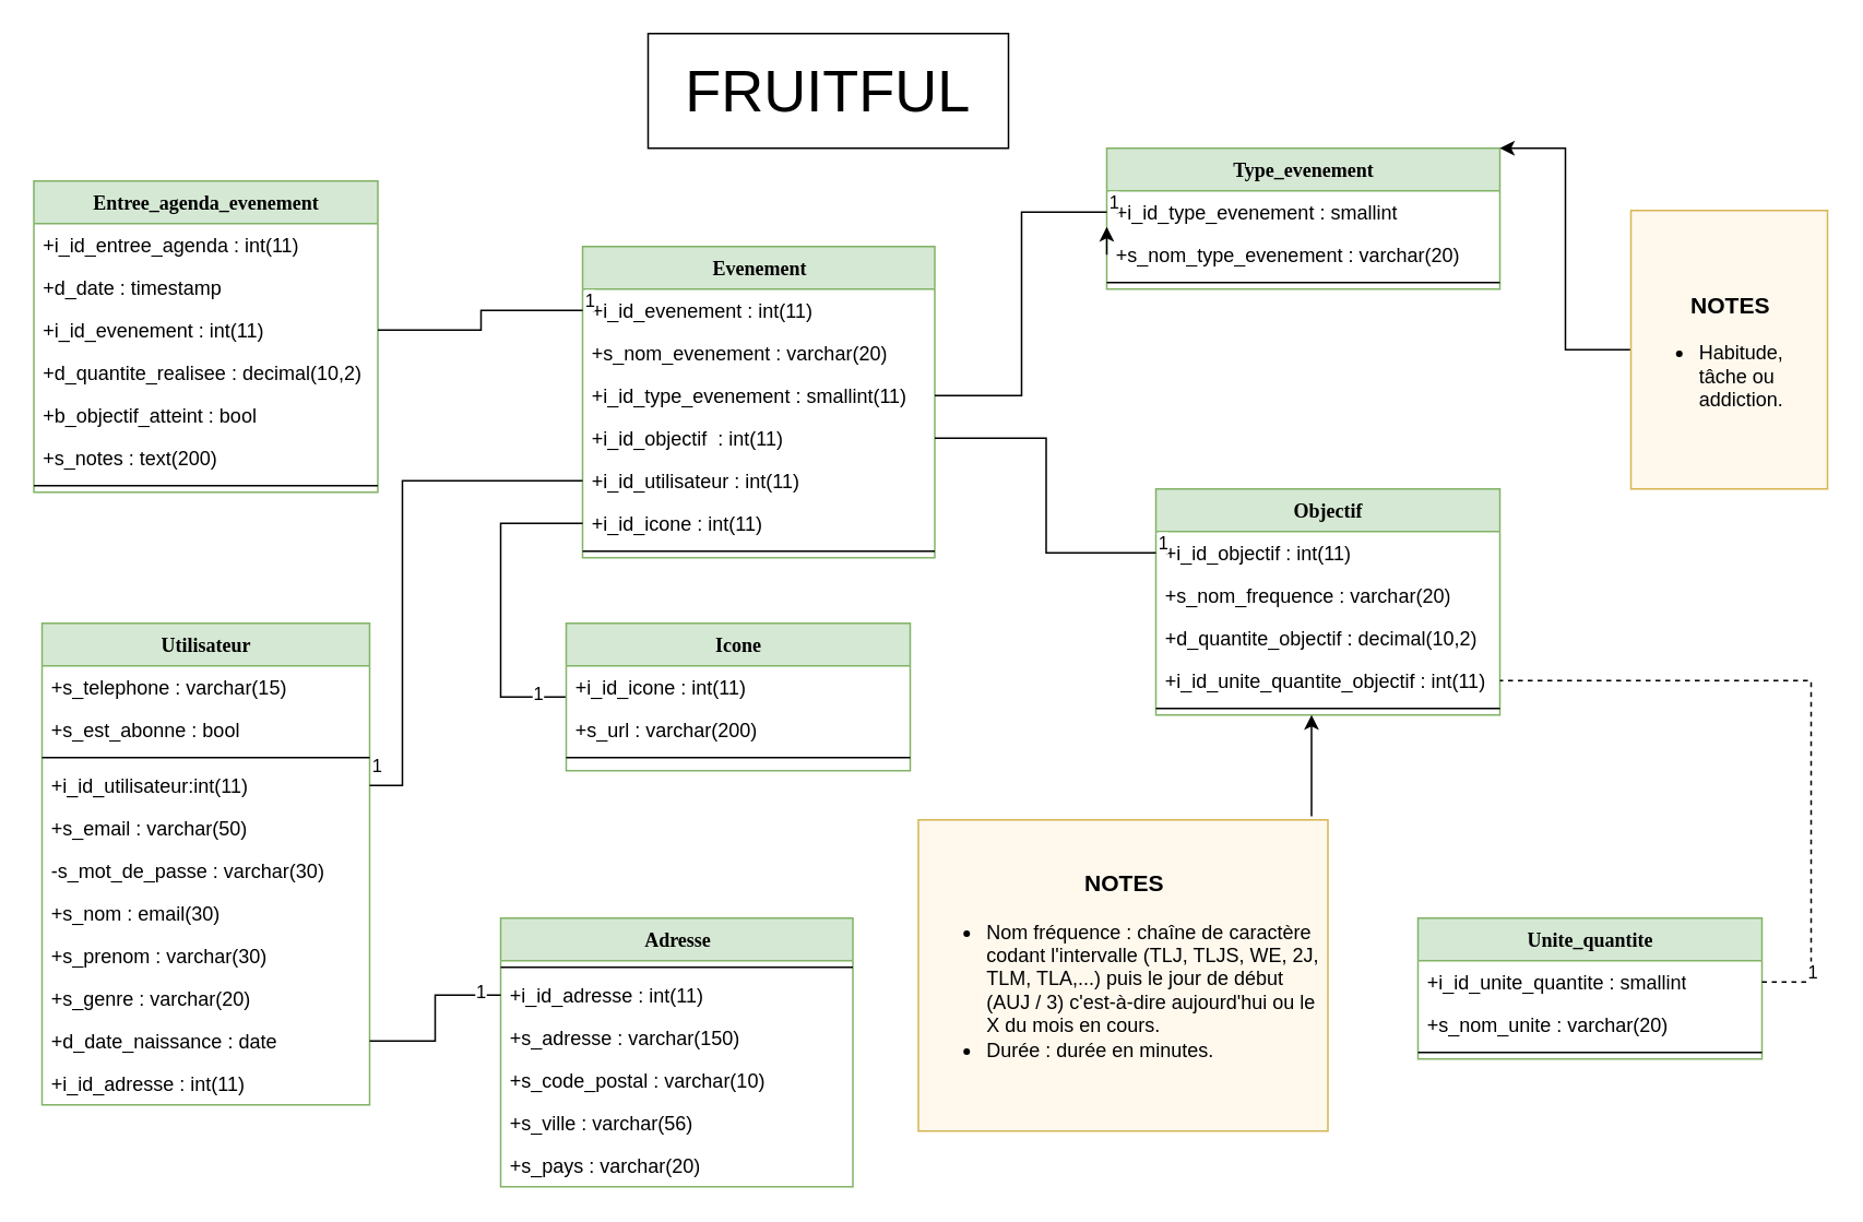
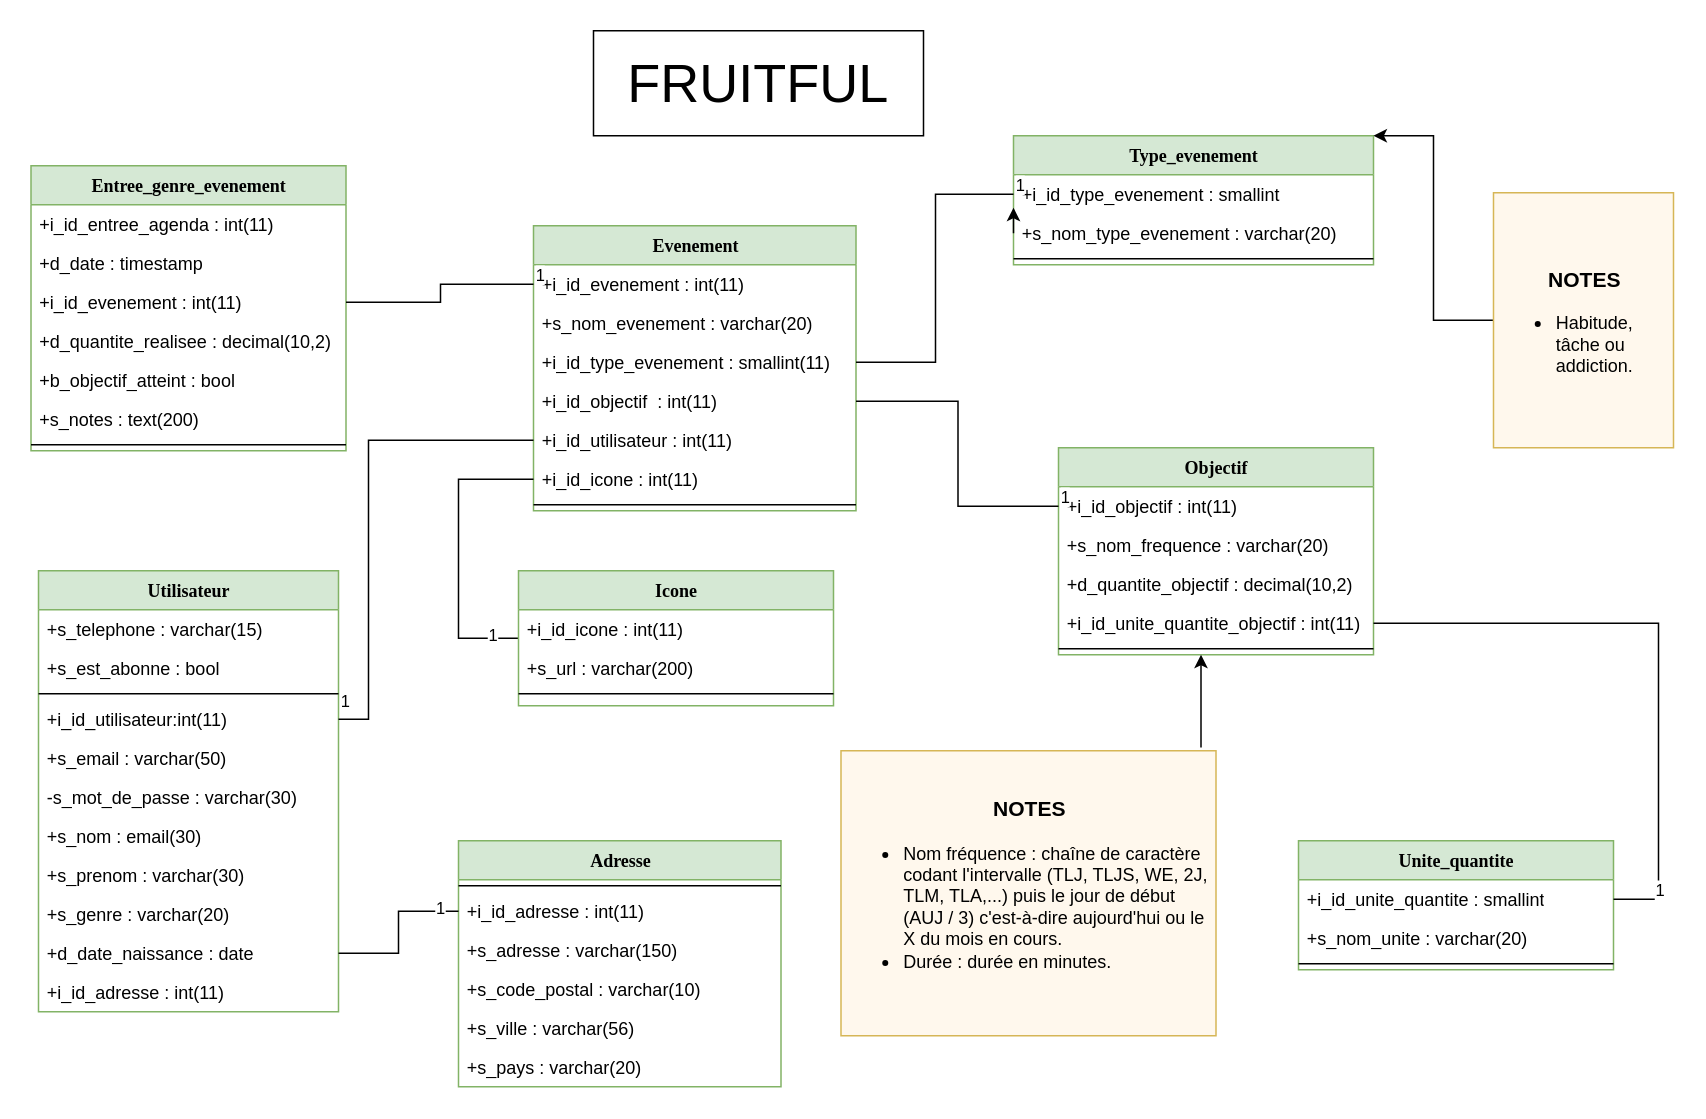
- <mxCell id="25" value="Entree_agenda_evenement" style="swimlane;html=1;fontStyle=1;align=center;verticalAlign=top;childLayout=stackLayout;horizontal=1;startSize=26;horizontalStack=0;resizeParent=1;resizeLast=0;collapsible=1;marginBottom=0;swimlaneFillColor=#ffffff;rounded=0;shadow=0;comic=0;labelBackgroundColor=none;strokeWidth=1;fillColor=#d5e8d4;fontFamily=Verdana;fontSize=12;strokeColor=#82b366;" parent="1" vertex="1"><mxGeometry x="20" y="110" width="210" height="190" as="geometry" /></mxCell>
+ <mxCell id="25" value="Entree_genre_evenement" style="swimlane;html=1;fontStyle=1;align=center;verticalAlign=top;childLayout=stackLayout;horizontal=1;startSize=26;horizontalStack=0;resizeParent=1;resizeLast=0;collapsible=1;marginBottom=0;swimlaneFillColor=#ffffff;rounded=0;shadow=0;comic=0;labelBackgroundColor=none;strokeWidth=1;fillColor=#d5e8d4;fontFamily=Verdana;fontSize=12;strokeColor=#82b366;" parent="1" vertex="1"><mxGeometry x="20" y="110" width="210" height="190" as="geometry" /></mxCell>
- <mxCell id="54" style="edgeStyle=elbowEdgeStyle;rounded=0;orthogonalLoop=1;jettySize=auto;html=1;endArrow=none;endFill=0;dashed=1;" parent="1" source="51" target="23" edge="1"><mxGeometry relative="1" as="geometry"><Array as="points"><mxPoint x="1105" y="510" /></Array></mxGeometry></mxCell>
+ <mxCell id="54" style="edgeStyle=elbowEdgeStyle;rounded=0;orthogonalLoop=1;jettySize=auto;html=1;endArrow=none;endFill=0;" parent="1" source="51" target="23" edge="1"><mxGeometry relative="1" as="geometry"><Array as="points"><mxPoint x="1105" y="510" /></Array></mxGeometry></mxCell>
